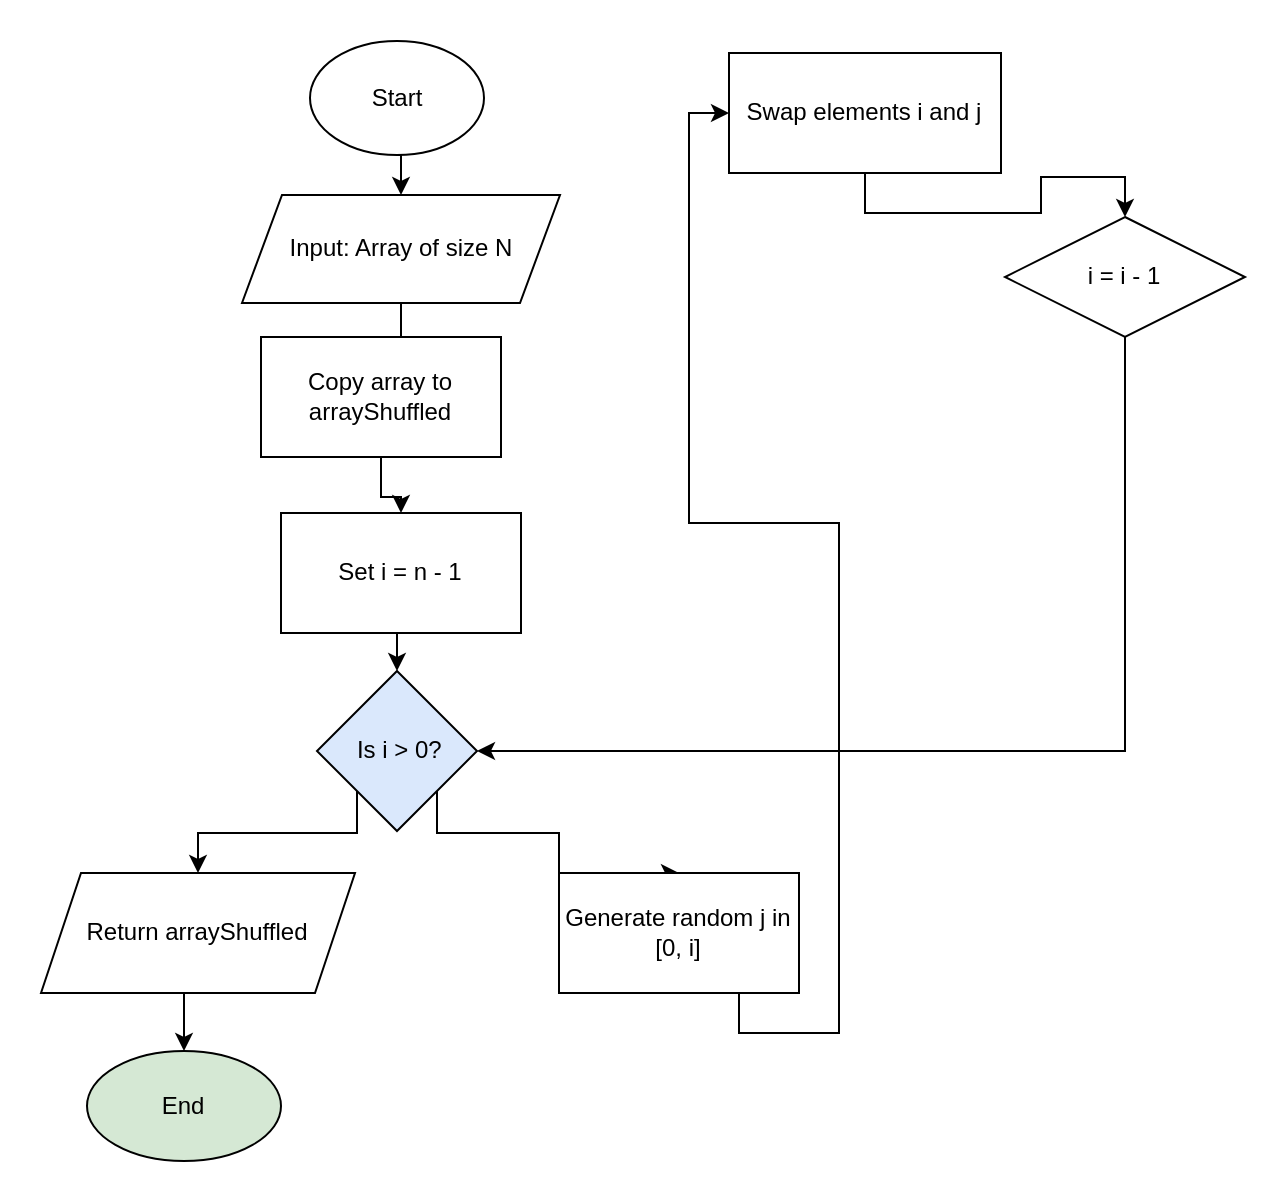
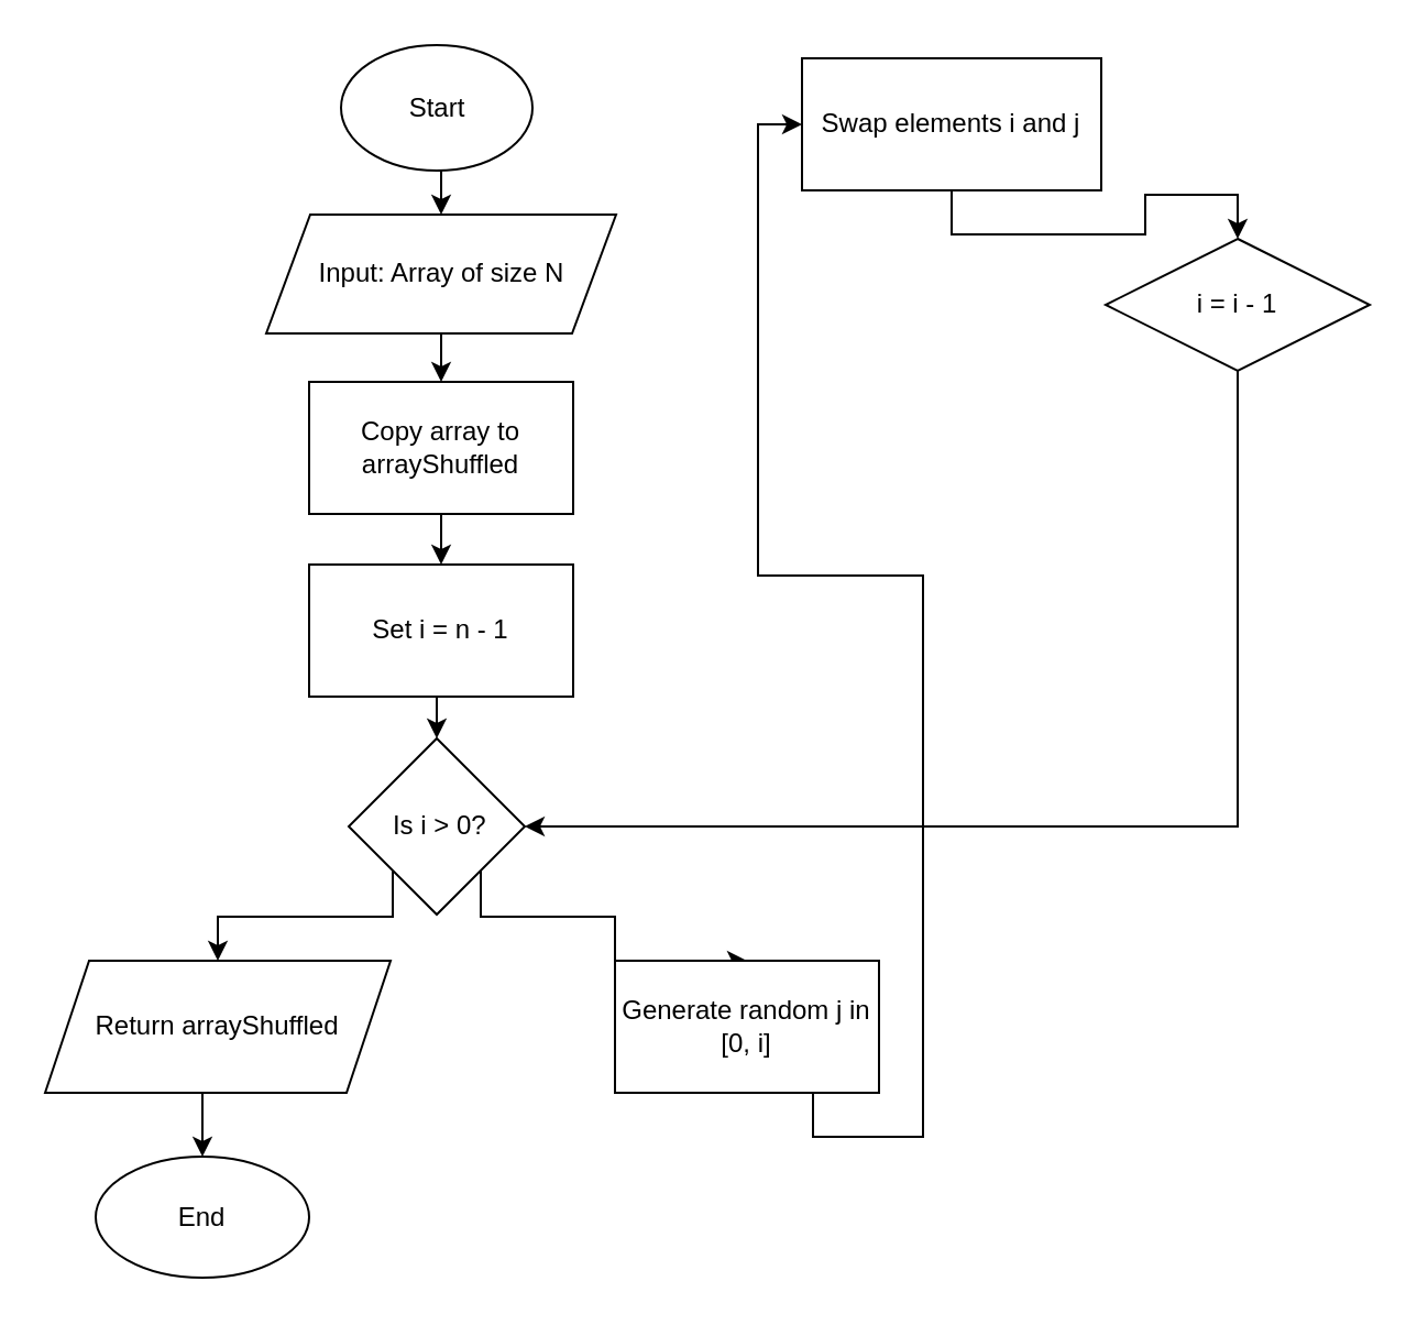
- <mxCell id="7" value="Copy array to arrayShuffled" style="rounded=0;whiteSpace=wrap;html=1;" vertex="1" parent="1"><mxGeometry x="130" y="168" width="120" height="60" as="geometry" /></mxCell>
+ <mxCell id="7" value="Copy array to arrayShuffled" style="rounded=0;whiteSpace=wrap;html=1;" vertex="1" parent="1"><mxGeometry x="140" y="173" width="120" height="60" as="geometry" /></mxCell>
- <mxCell id="12" value="&amp;nbsp;Is i &amp;gt; 0?" style="rhombus;whiteSpace=wrap;html=1;fillColor=#dae8fc;" vertex="1" parent="1"><mxGeometry x="158" y="335" width="80" height="80" as="geometry" /></mxCell>
+ <mxCell id="12" value="&amp;nbsp;Is i &amp;gt; 0?" style="rhombus;whiteSpace=wrap;html=1;" vertex="1" parent="1"><mxGeometry x="158" y="335" width="80" height="80" as="geometry" /></mxCell>
- <mxCell id="21" value="End" style="ellipse;whiteSpace=wrap;html=1;fillColor=#d5e8d4;" vertex="1" parent="1"><mxGeometry x="43" y="525" width="97" height="55" as="geometry" /></mxCell>
+ <mxCell id="21" value="End" style="ellipse;whiteSpace=wrap;html=1;" vertex="1" parent="1"><mxGeometry x="43" y="525" width="97" height="55" as="geometry" /></mxCell>
